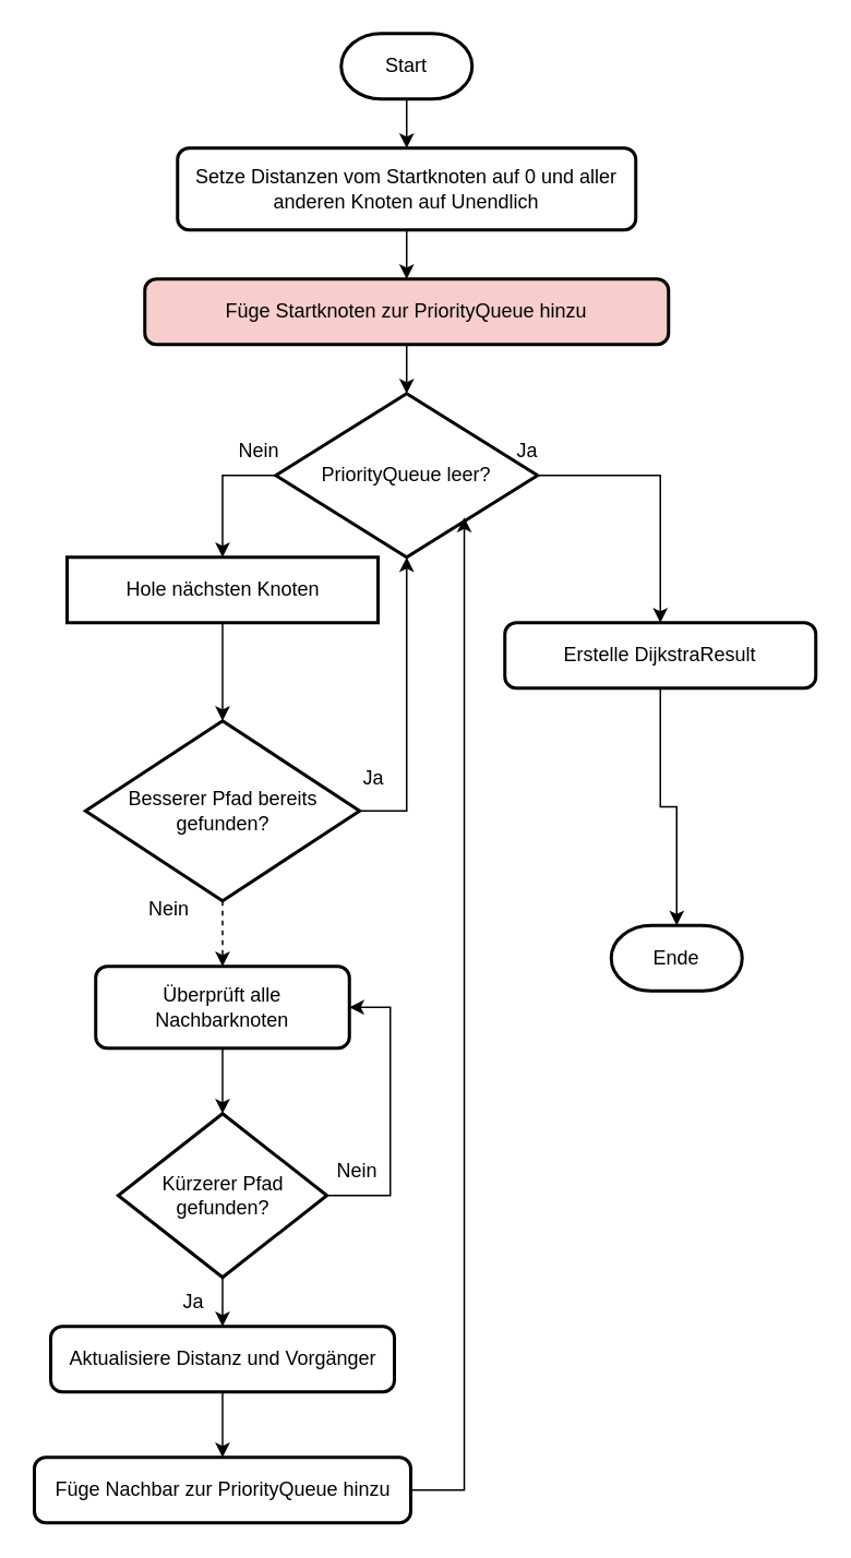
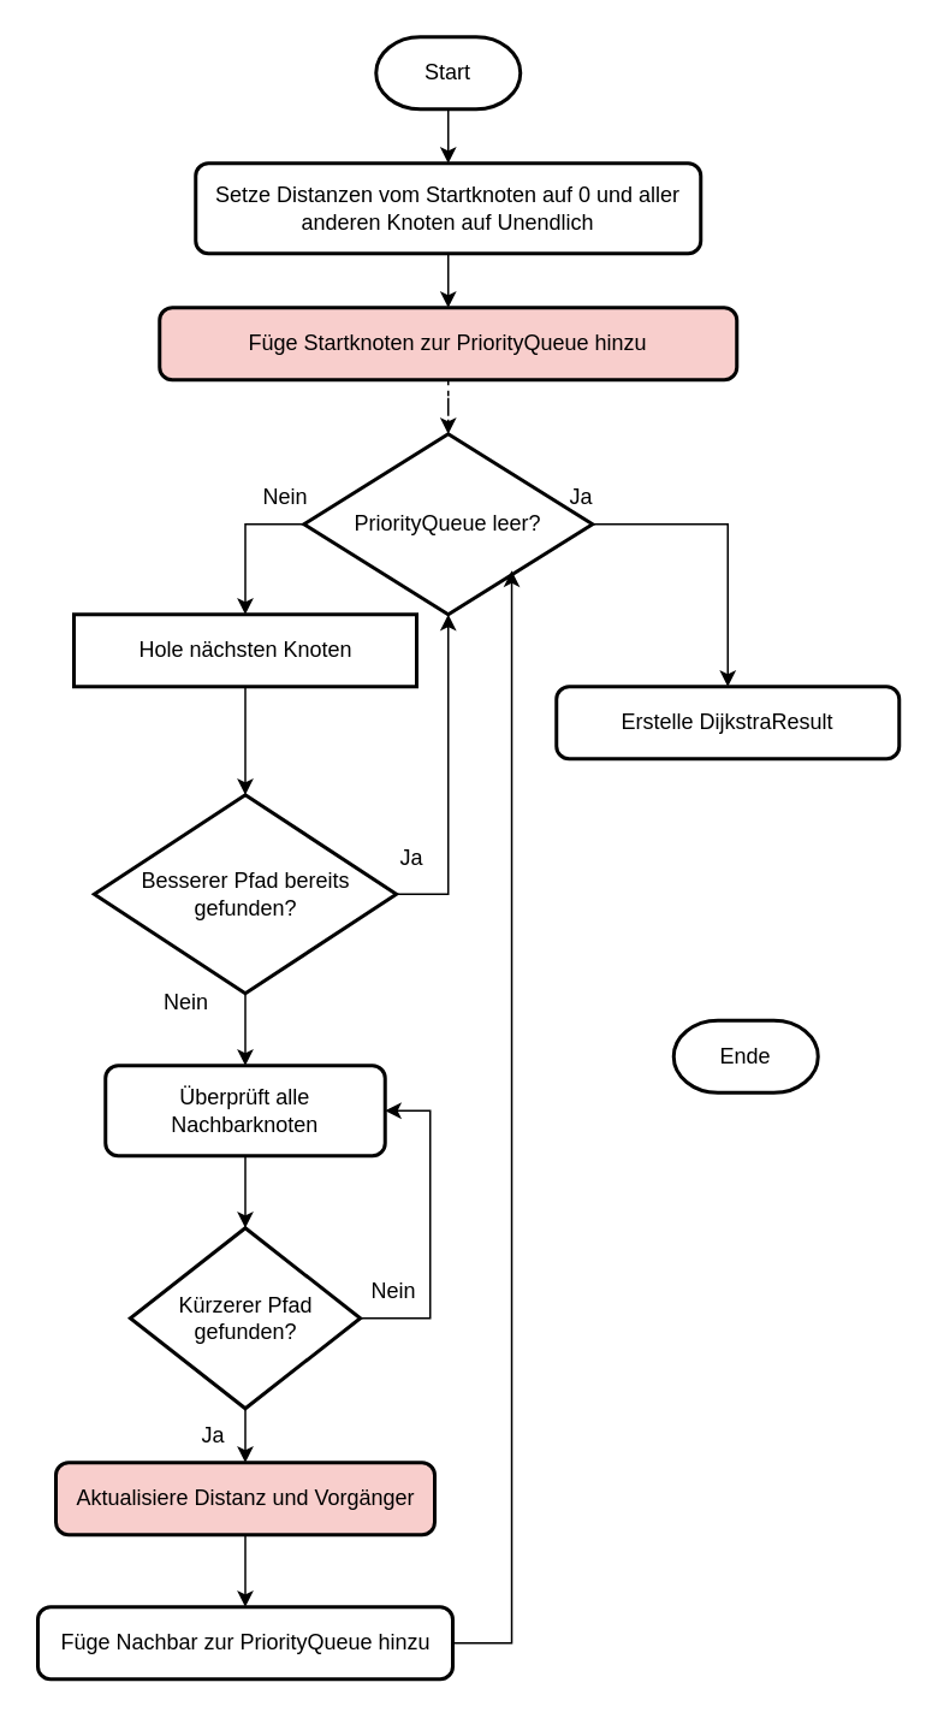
- <mxCell id="6" style="edgeStyle=orthogonalEdgeStyle;rounded=0;orthogonalLoop=1;jettySize=auto;html=1;exitX=0.5;exitY=1;exitDx=0;exitDy=0;" edge="1" parent="1" source="7" target="10"><mxGeometry relative="1" as="geometry" /></mxCell>
+ <mxCell id="6" style="edgeStyle=orthogonalEdgeStyle;rounded=0;orthogonalLoop=1;jettySize=auto;html=1;exitX=0.5;exitY=1;exitDx=0;exitDy=0;dashed=1;" edge="1" parent="1" source="7" target="10"><mxGeometry relative="1" as="geometry" /></mxCell>
- <mxCell id="34" style="edgeStyle=orthogonalEdgeStyle;rounded=0;orthogonalLoop=1;jettySize=auto;html=1;entryX=0.5;entryY=0;entryDx=0;entryDy=0;entryPerimeter=0;" edge="1" parent="1" source="30" target="33"><mxGeometry relative="1" as="geometry" /></mxCell>
- <mxCell id="14" style="edgeStyle=orthogonalEdgeStyle;rounded=0;orthogonalLoop=1;jettySize=auto;html=1;exitX=0.5;exitY=1;exitDx=0;exitDy=0;exitPerimeter=0;entryX=0.5;entryY=0;entryDx=0;entryDy=0;dashed=1;" edge="1" parent="1" source="15" target="16"><mxGeometry relative="1" as="geometry" /></mxCell>
+ <mxCell id="14" style="edgeStyle=orthogonalEdgeStyle;rounded=0;orthogonalLoop=1;jettySize=auto;html=1;exitX=0.5;exitY=1;exitDx=0;exitDy=0;exitPerimeter=0;entryX=0.5;entryY=0;entryDx=0;entryDy=0;" edge="1" parent="1" source="15" target="16"><mxGeometry relative="1" as="geometry" /></mxCell>
- <mxCell id="27" value="Aktualisiere Distanz und Vorgänger" style="rounded=1;whiteSpace=wrap;html=1;absoluteArcSize=1;arcSize=14;strokeWidth=2;" vertex="1" parent="1"><mxGeometry x="30.5" y="810" width="210" height="40" as="geometry" /></mxCell>
+ <mxCell id="27" value="Aktualisiere Distanz und Vorgänger" style="rounded=1;whiteSpace=wrap;html=1;absoluteArcSize=1;arcSize=14;strokeWidth=2;fillColor=#f8cecc;" vertex="1" parent="1"><mxGeometry x="30.5" y="810" width="210" height="40" as="geometry" /></mxCell>
